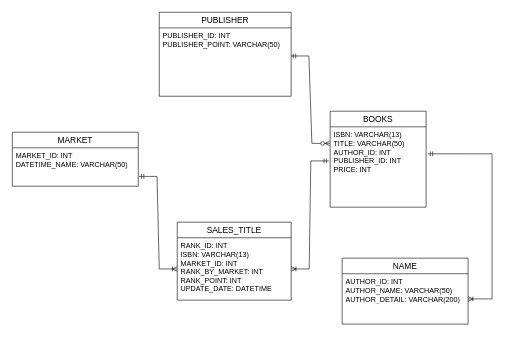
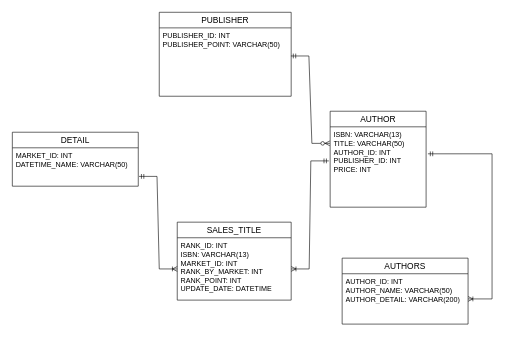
- <mxCell id="8" value="BOOKS" style="swimlane;fontStyle=0;childLayout=stackLayout;horizontal=1;startSize=26;horizontalStack=0;resizeParent=1;resizeParentMax=0;resizeLast=0;collapsible=1;marginBottom=0;align=center;fontSize=14;" vertex="1" parent="1"><mxGeometry x="550" y="185" width="160" height="160" as="geometry" /></mxCell>
+ <mxCell id="8" value="AUTHOR" style="swimlane;fontStyle=0;childLayout=stackLayout;horizontal=1;startSize=26;horizontalStack=0;resizeParent=1;resizeParentMax=0;resizeLast=0;collapsible=1;marginBottom=0;align=center;fontSize=14;" vertex="1" parent="1"><mxGeometry x="550" y="185" width="160" height="160" as="geometry" /></mxCell>
- <mxCell id="2" value="MARKET" style="swimlane;fontStyle=0;childLayout=stackLayout;horizontal=1;startSize=26;horizontalStack=0;resizeParent=1;resizeParentMax=0;resizeLast=0;collapsible=1;marginBottom=0;align=center;fontSize=14;" vertex="1" parent="1"><mxGeometry x="20" y="220" width="210" height="90" as="geometry" /></mxCell>
+ <mxCell id="2" value="DETAIL" style="swimlane;fontStyle=0;childLayout=stackLayout;horizontal=1;startSize=26;horizontalStack=0;resizeParent=1;resizeParentMax=0;resizeLast=0;collapsible=1;marginBottom=0;align=center;fontSize=14;" vertex="1" parent="1"><mxGeometry x="20" y="220" width="210" height="90" as="geometry" /></mxCell>
- <mxCell id="10" value="NAME" style="swimlane;fontStyle=0;childLayout=stackLayout;horizontal=1;startSize=26;horizontalStack=0;resizeParent=1;resizeParentMax=0;resizeLast=0;collapsible=1;marginBottom=0;align=center;fontSize=14;" vertex="1" parent="1"><mxGeometry x="570" y="430" width="210" height="110" as="geometry" /></mxCell>
+ <mxCell id="10" value="AUTHORS" style="swimlane;fontStyle=0;childLayout=stackLayout;horizontal=1;startSize=26;horizontalStack=0;resizeParent=1;resizeParentMax=0;resizeLast=0;collapsible=1;marginBottom=0;align=center;fontSize=14;" vertex="1" parent="1"><mxGeometry x="570" y="430" width="210" height="110" as="geometry" /></mxCell>
